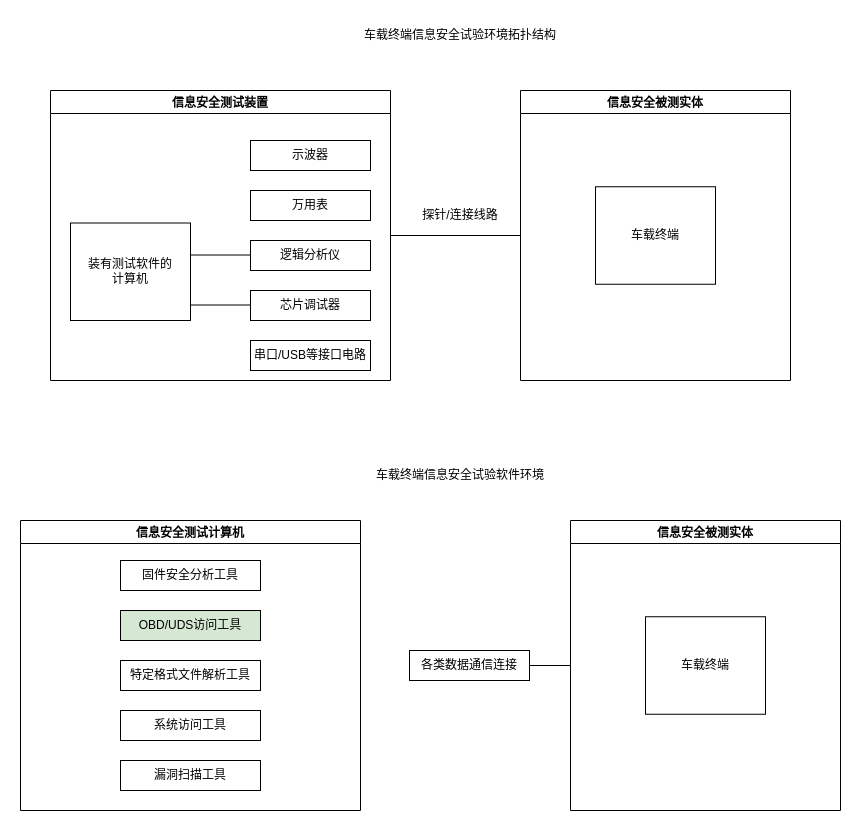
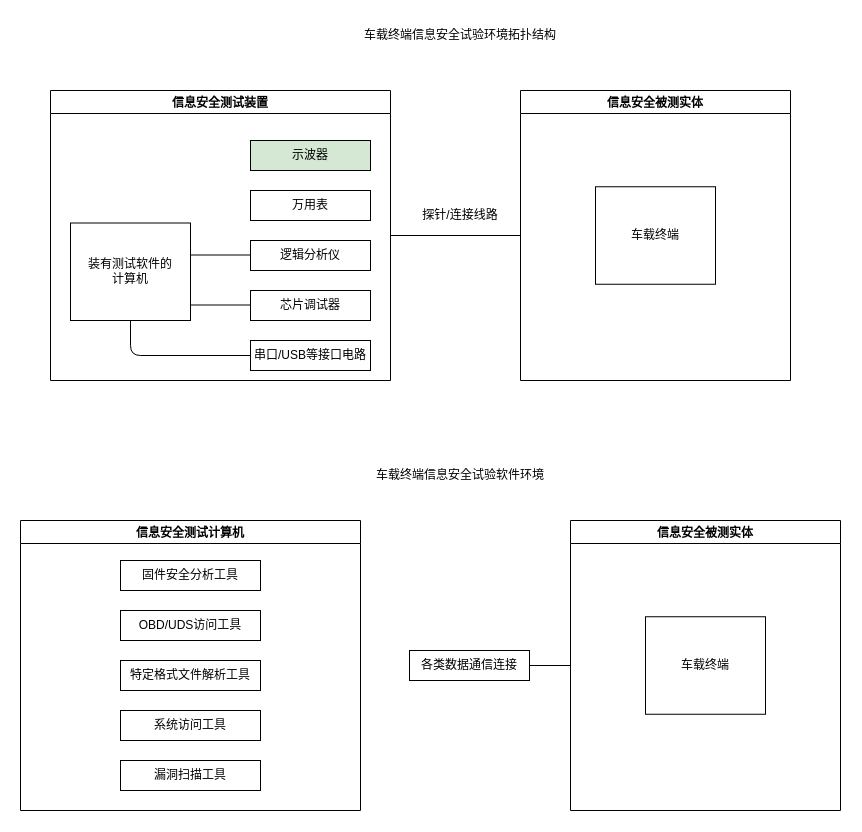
- <mxCell id="4" value="示波器" style="rounded=0;whiteSpace=wrap;html=1;" parent="3" vertex="1"><mxGeometry x="200" y="50" width="120" height="30" as="geometry" /></mxCell>
+ <mxCell id="4" value="示波器" style="rounded=0;whiteSpace=wrap;html=1;fillColor=#d5e8d4;" parent="3" vertex="1"><mxGeometry x="200" y="50" width="120" height="30" as="geometry" /></mxCell>
+ <mxCell id="11" style="edgeStyle=none;html=1;exitX=0;exitY=0.5;exitDx=0;exitDy=0;entryX=0.5;entryY=1;entryDx=0;entryDy=0;endArrow=none;endFill=0;" parent="3" source="12" target="8" edge="1"><mxGeometry relative="1" as="geometry"><Array as="points"><mxPoint x="80" y="265" /></Array></mxGeometry></mxCell>
- <mxCell id="20" value="OBD/UDS访问工具" style="rounded=0;whiteSpace=wrap;html=1;fillColor=#d5e8d4;" vertex="1" parent="18"><mxGeometry x="100" y="90" width="140" height="30" as="geometry" /></mxCell>
+ <mxCell id="20" value="OBD/UDS访问工具" style="rounded=0;whiteSpace=wrap;html=1;" vertex="1" parent="18"><mxGeometry x="100" y="90" width="140" height="30" as="geometry" /></mxCell>
